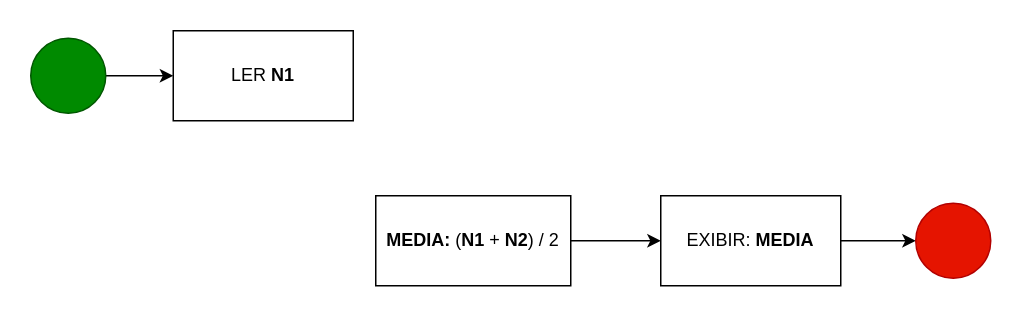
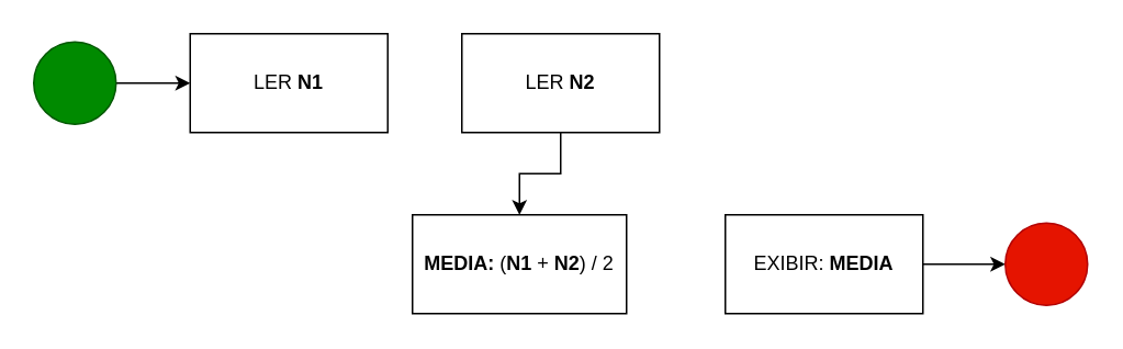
+ <mxCell id="6" value="LER &lt;b&gt;N2&lt;/b&gt;" style="whiteSpace=wrap;html=1;" vertex="1" parent="1"><mxGeometry x="280" y="20" width="120" height="60" as="geometry" /></mxCell>
+ <mxCell id="5" value="" style="edgeStyle=orthogonalEdgeStyle;rounded=0;orthogonalLoop=1;jettySize=auto;html=1;" edge="1" parent="1" source="6" target="8"><mxGeometry relative="1" as="geometry" /></mxCell>
- <mxCell id="7" value="" style="edgeStyle=orthogonalEdgeStyle;rounded=0;orthogonalLoop=1;jettySize=auto;html=1;" edge="1" parent="1" source="8" target="10"><mxGeometry relative="1" as="geometry" /></mxCell>
